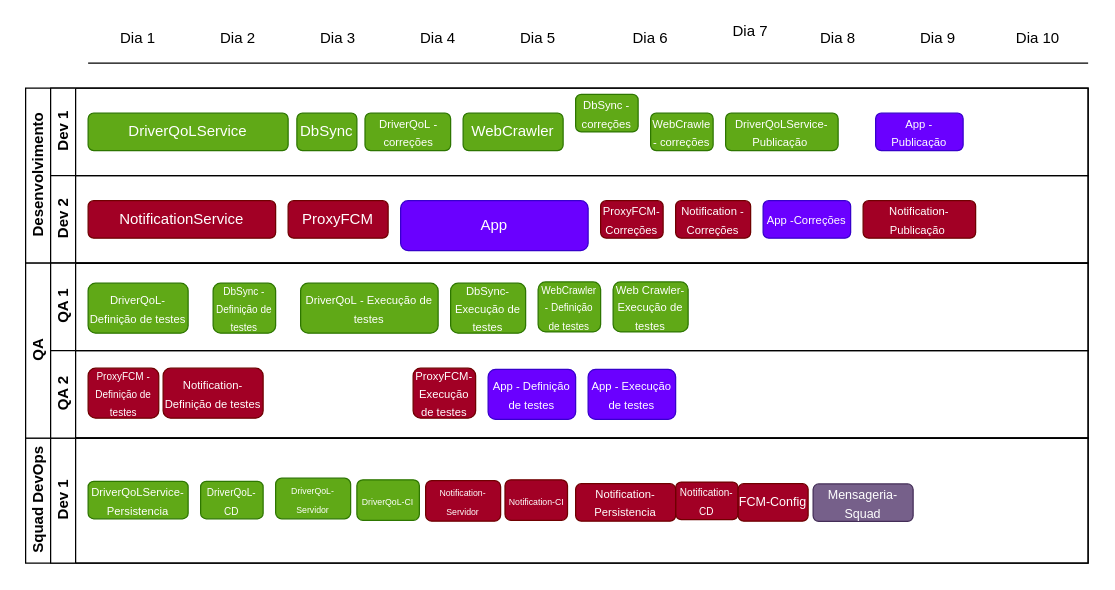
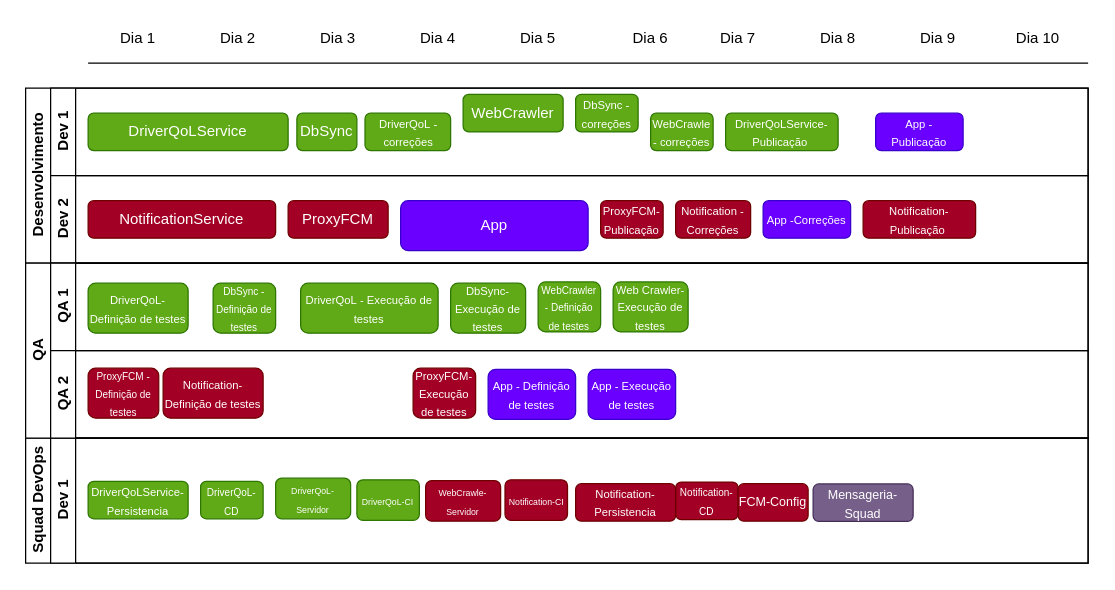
- <mxCell id="53" value="Dia 7" style="text;html=1;strokeColor=none;fillColor=none;align=center;verticalAlign=middle;whiteSpace=wrap;rounded=0;" vertex="1" parent="1"><mxGeometry x="570" y="15" width="60" height="20" as="geometry" /></mxCell>
+ <mxCell id="53" value="Dia 7" style="text;html=1;strokeColor=none;fillColor=none;align=center;verticalAlign=middle;whiteSpace=wrap;rounded=0;" vertex="1" parent="1"><mxGeometry x="560" y="20" width="60" height="20" as="geometry" /></mxCell>
- <mxCell id="8" value="WebCrawler" style="rounded=1;whiteSpace=wrap;html=1;fillColor=#60a917;strokeColor=#2D7600;fontColor=#ffffff;" vertex="1" parent="3"><mxGeometry x="330" y="20" width="80" height="30" as="geometry" /></mxCell>
+ <mxCell id="8" value="WebCrawler" style="rounded=1;whiteSpace=wrap;html=1;fillColor=#60a917;strokeColor=#2D7600;fontColor=#ffffff;" vertex="1" parent="3"><mxGeometry x="330" y="5" width="80" height="30" as="geometry" /></mxCell>
- <mxCell id="17" value="&lt;font style=&quot;font-size: 9px&quot;&gt;ProxyFCM- Correções&lt;/font&gt;" style="rounded=1;whiteSpace=wrap;html=1;fillColor=#a20025;strokeColor=#6F0000;fontColor=#ffffff;" vertex="1" parent="12"><mxGeometry x="440" y="20" width="50" height="30" as="geometry" /></mxCell>
+ <mxCell id="17" value="&lt;font style=&quot;font-size: 9px&quot;&gt;ProxyFCM- Publicação&lt;/font&gt;" style="rounded=1;whiteSpace=wrap;html=1;fillColor=#a20025;strokeColor=#6F0000;fontColor=#ffffff;" vertex="1" parent="12"><mxGeometry x="440" y="20" width="50" height="30" as="geometry" /></mxCell>
- <mxCell id="36" value="&lt;font style=&quot;font-size: 7px&quot;&gt;Notification-Servidor&lt;/font&gt;" style="rounded=1;whiteSpace=wrap;html=1;fillColor=#a20025;strokeColor=#6F0000;fontColor=#ffffff;" vertex="1" parent="27"><mxGeometry x="300" y="33.94" width="60" height="32.5" as="geometry" /></mxCell>
+ <mxCell id="36" value="&lt;font style=&quot;font-size: 7px&quot;&gt;WebCrawle-Servidor&lt;/font&gt;" style="rounded=1;whiteSpace=wrap;html=1;fillColor=#a20025;strokeColor=#6F0000;fontColor=#ffffff;" vertex="1" parent="27"><mxGeometry x="300" y="33.94" width="60" height="32.5" as="geometry" /></mxCell>
